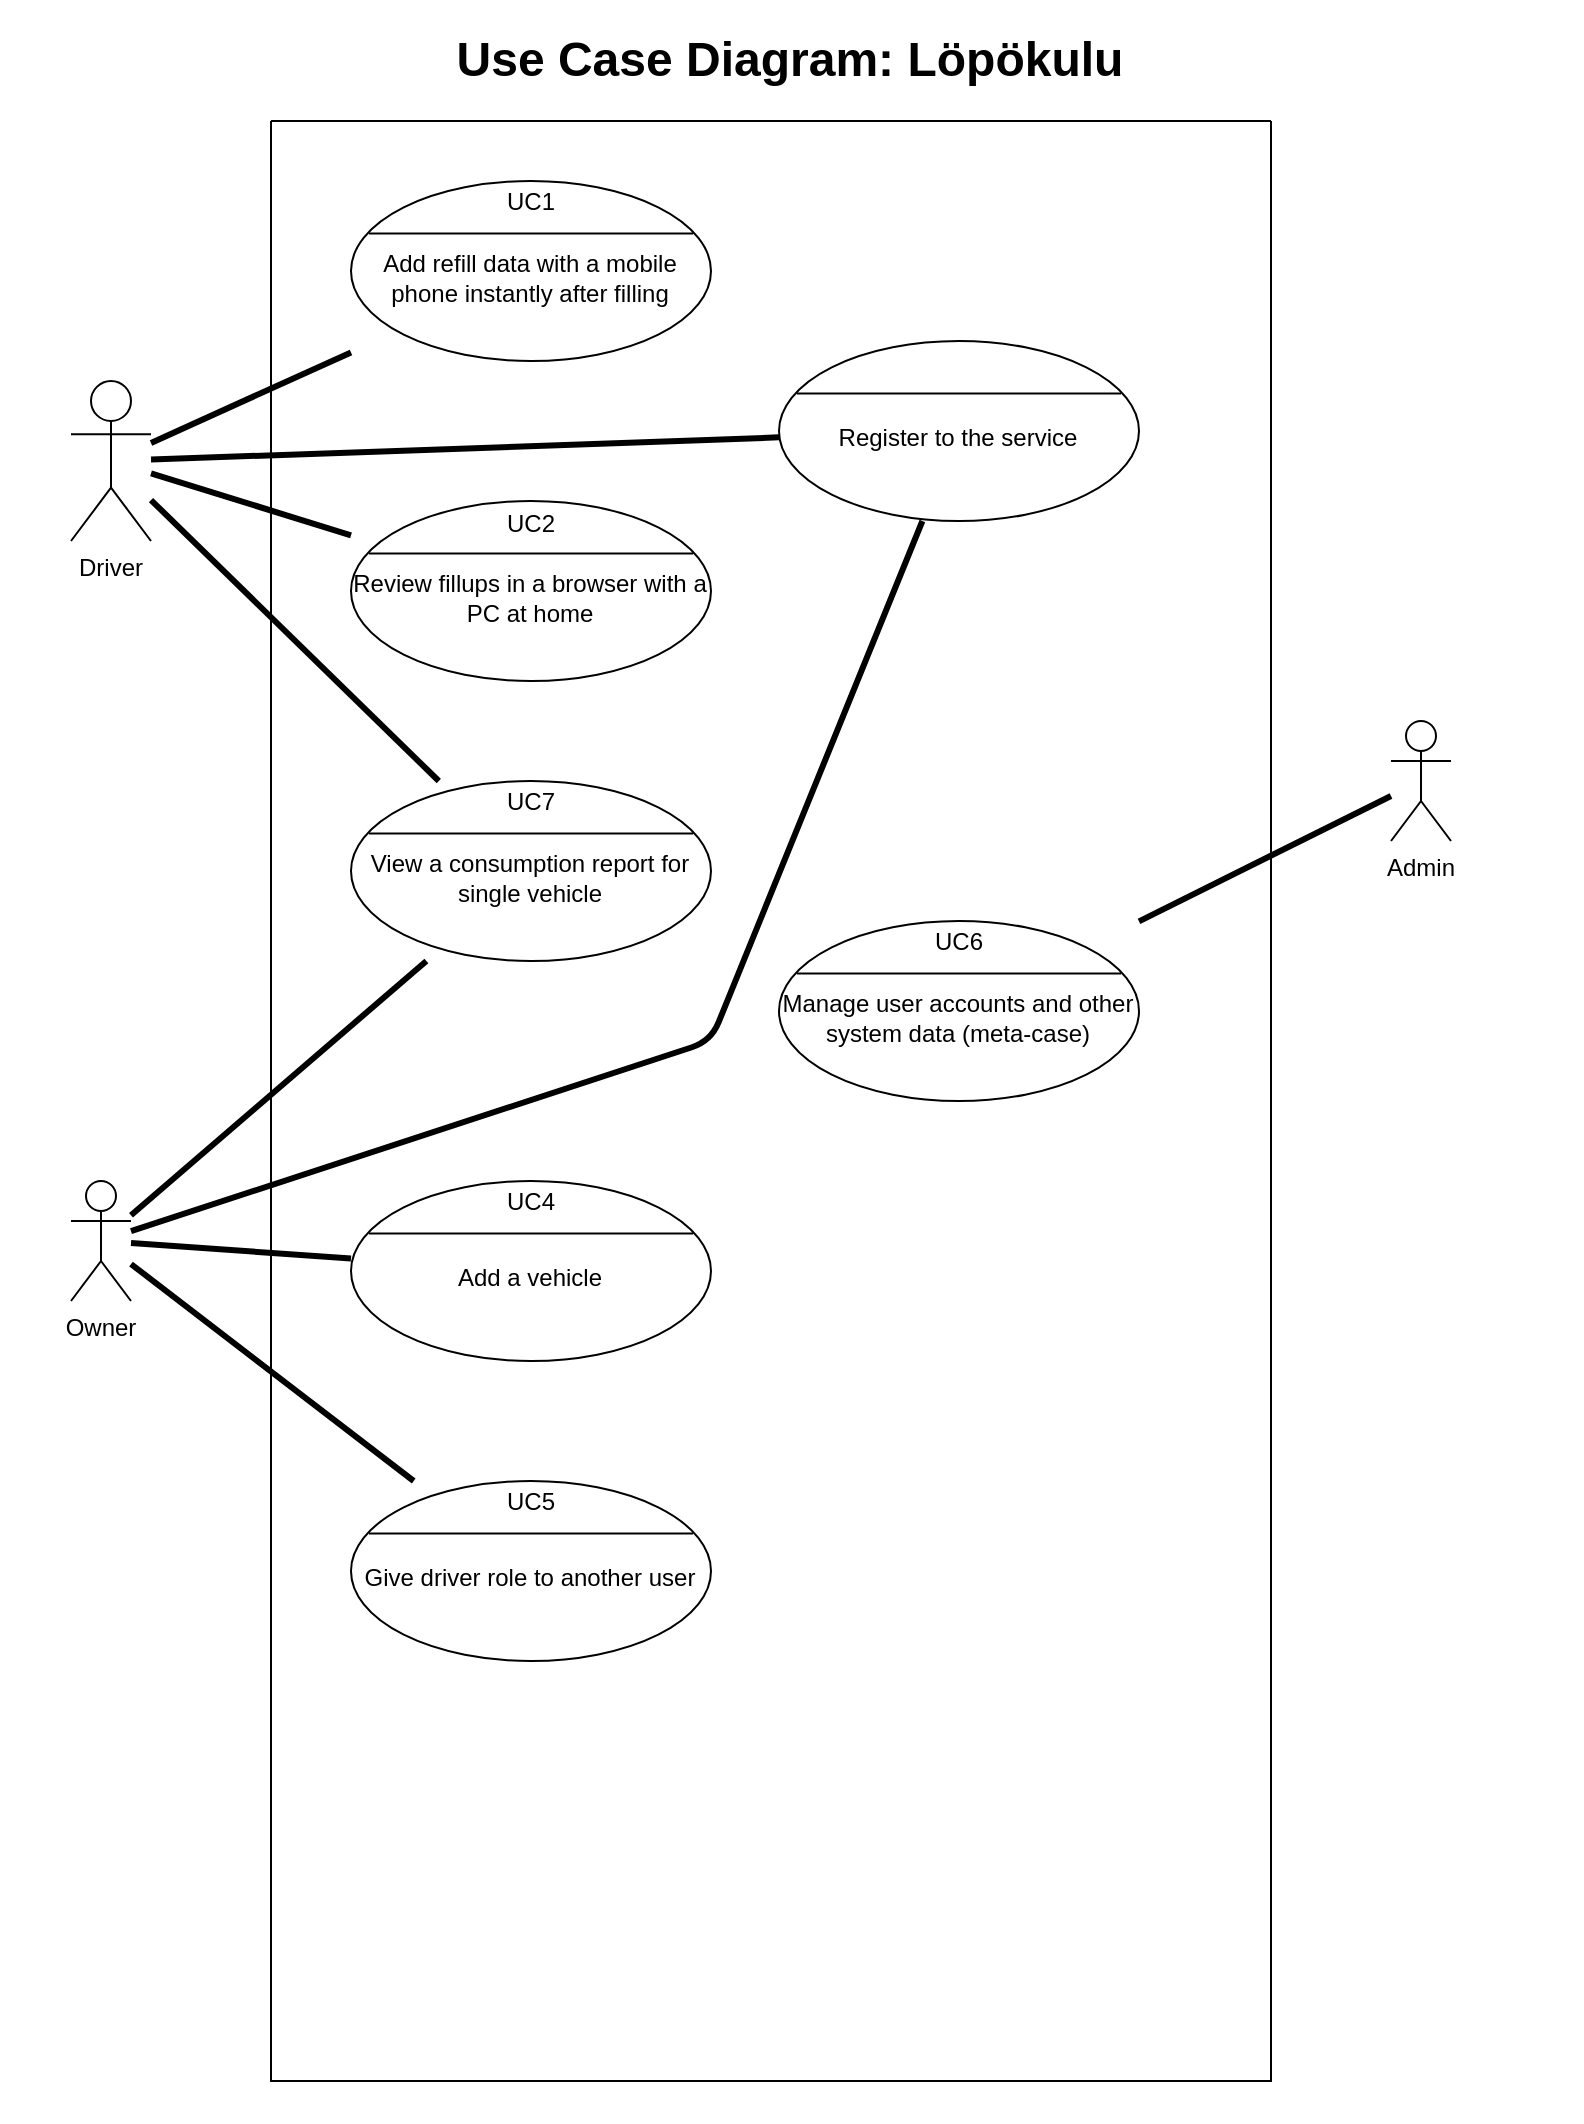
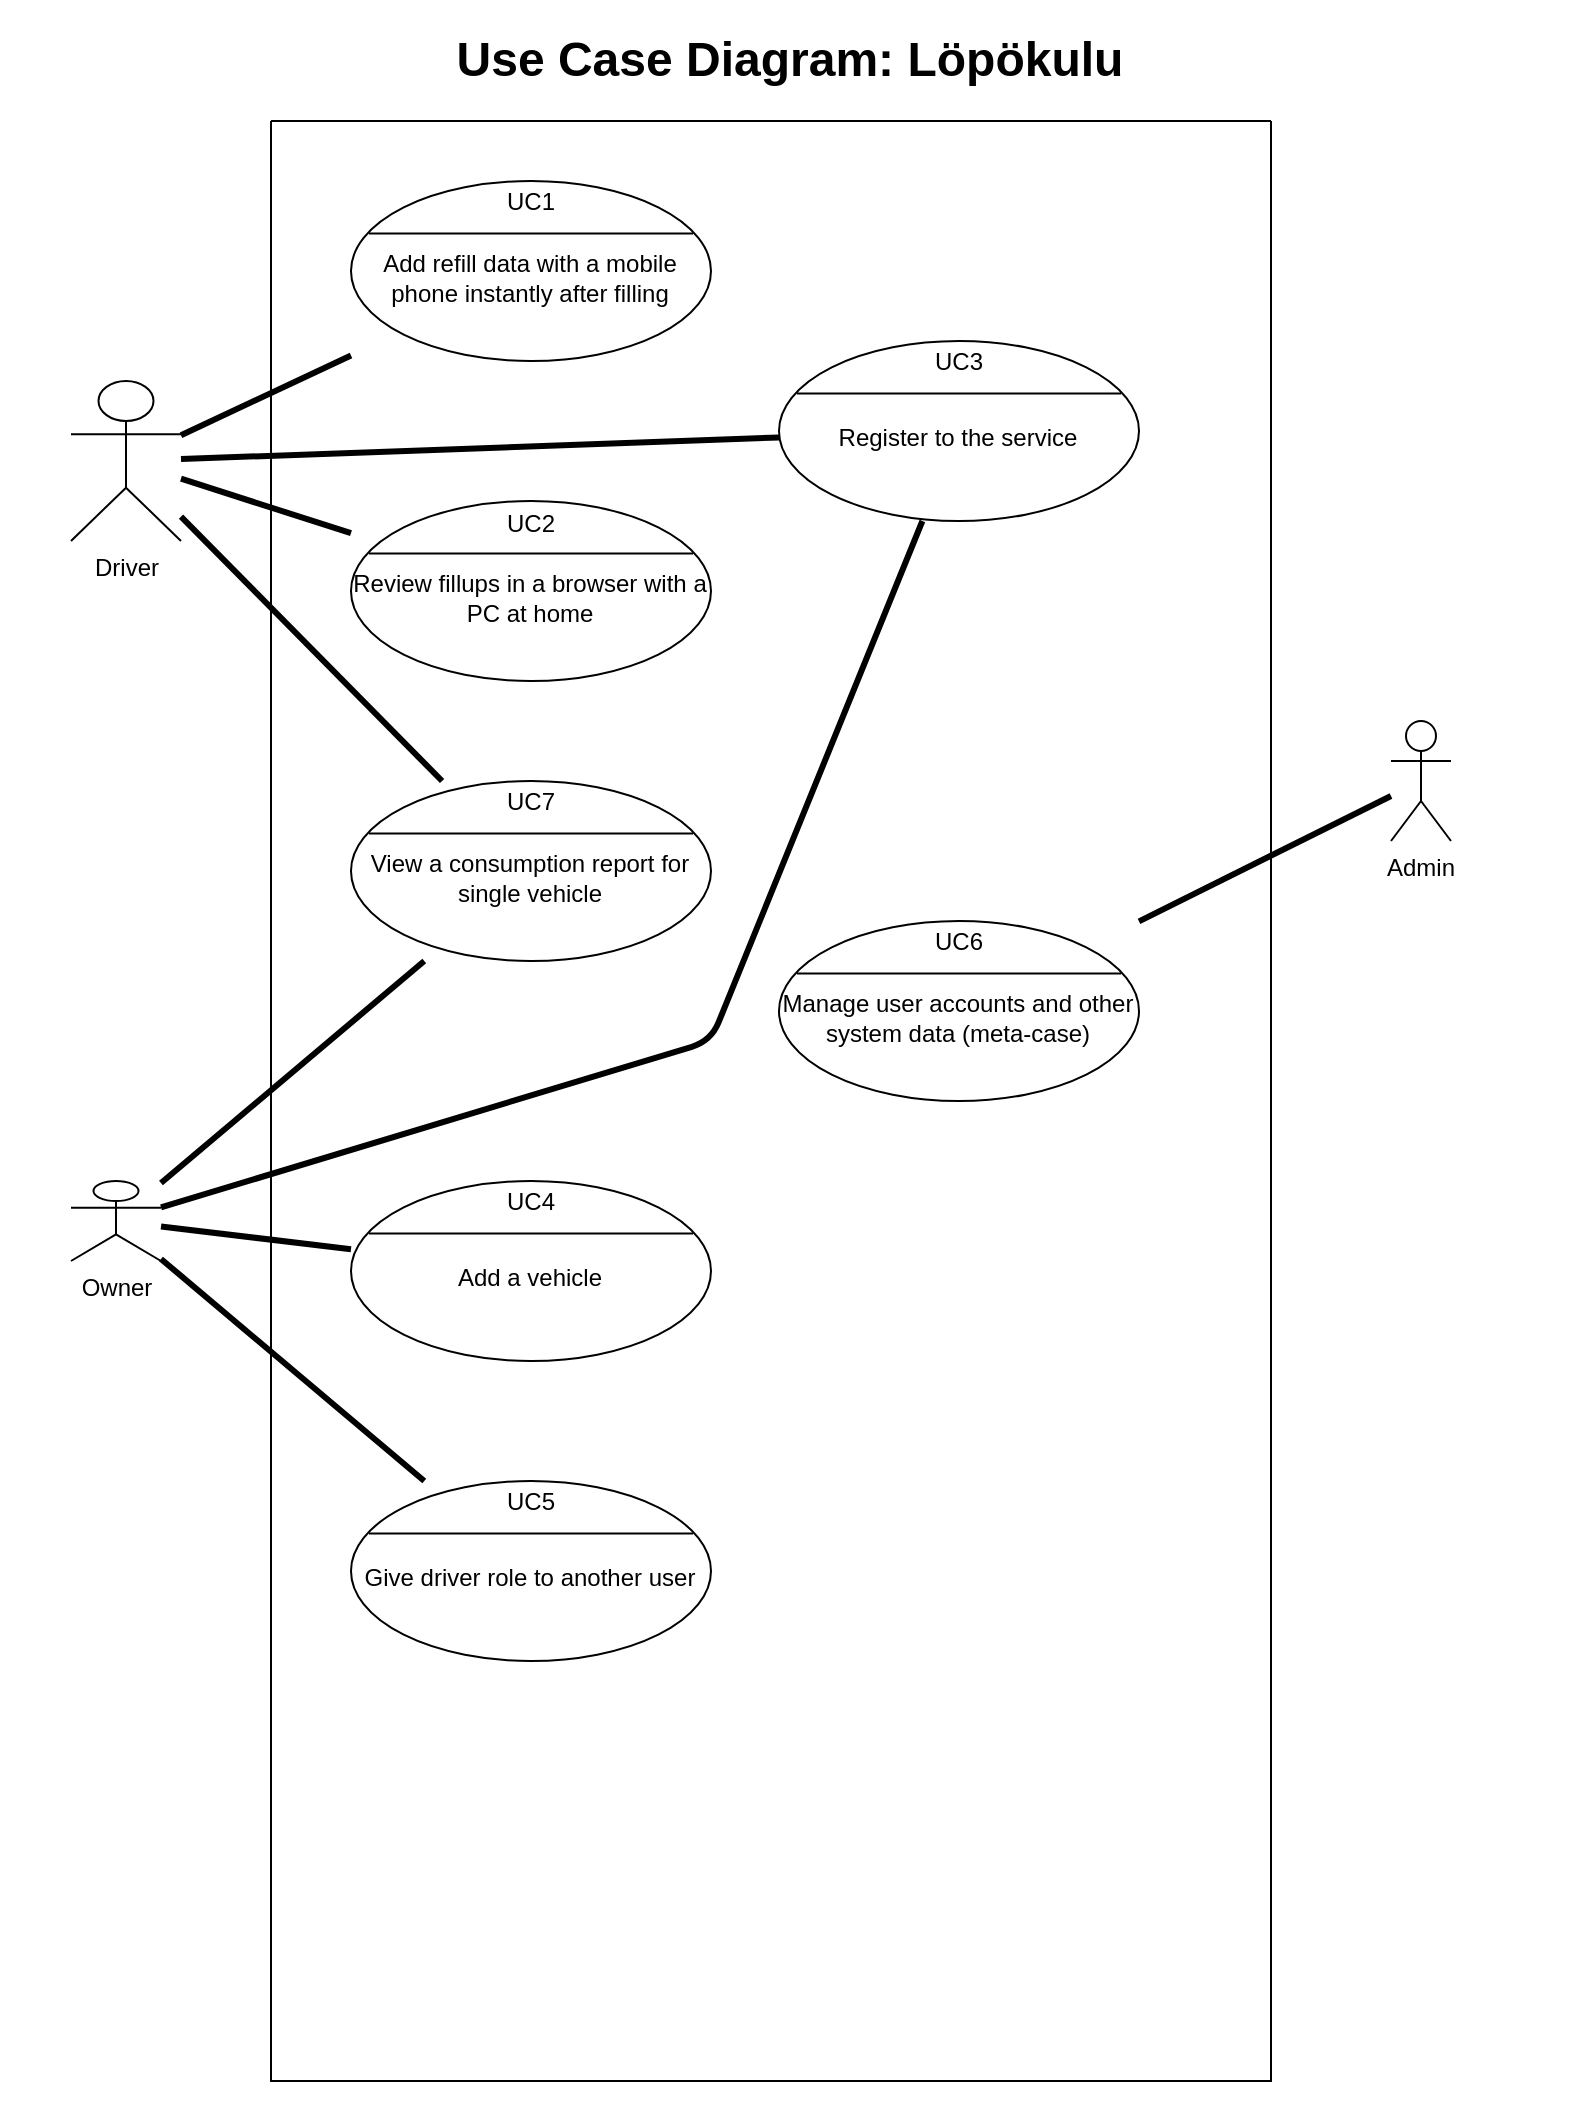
+ <mxCell id="12" value="UC3" style="html=1;strokeColor=none;fillColor=none;align=center;verticalAlign=middle;rotatable=0;" vertex="1" parent="11"><mxGeometry width="180" height="22.5" as="geometry" /></mxCell>
- <mxCell id="27" value="Driver" style="shape=umlActor;verticalLabelPosition=bottom;verticalAlign=top;html=1;outlineConnect=0;" vertex="1" parent="1"><mxGeometry x="35" y="190" width="40" height="80" as="geometry" /></mxCell>
+ <mxCell id="27" value="Driver" style="shape=umlActor;verticalLabelPosition=bottom;verticalAlign=top;html=1;outlineConnect=0;" vertex="1" parent="1"><mxGeometry x="35" y="190" width="55" height="80" as="geometry" /></mxCell>
- <mxCell id="33" value="Owner" style="shape=umlActor;verticalLabelPosition=bottom;verticalAlign=top;html=1;outlineConnect=0;" vertex="1" parent="1"><mxGeometry x="35" y="590" width="30" height="60" as="geometry" /></mxCell>
+ <mxCell id="33" value="Owner" style="shape=umlActor;verticalLabelPosition=bottom;verticalAlign=top;html=1;outlineConnect=0;" vertex="1" parent="1"><mxGeometry x="35" y="590" width="45" height="40" as="geometry" /></mxCell>
